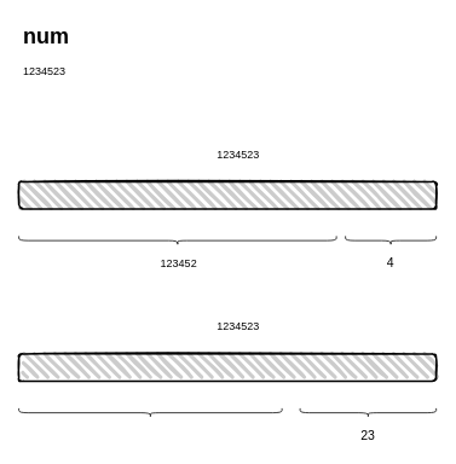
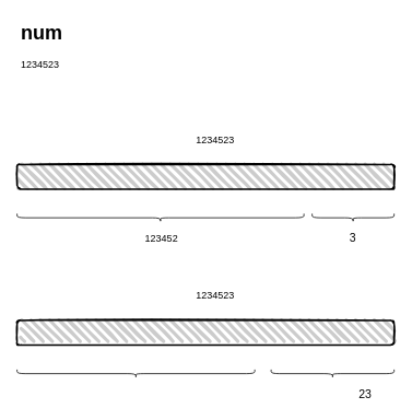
- <mxCell id="6" value="4" style="text;html=1;strokeColor=none;fillColor=none;align=center;verticalAlign=middle;whiteSpace=wrap;rounded=0;fontSize=14;" vertex="1" parent="1"><mxGeometry x="410" y="280" width="40" height="20" as="geometry" /></mxCell>
+ <mxCell id="6" value="3" style="text;html=1;strokeColor=none;fillColor=none;align=center;verticalAlign=middle;whiteSpace=wrap;rounded=0;fontSize=14;" vertex="1" parent="1"><mxGeometry x="410" y="280" width="40" height="20" as="geometry" /></mxCell>
- <mxCell id="13" value="23" style="text;html=1;strokeColor=none;fillColor=none;align=center;verticalAlign=middle;whiteSpace=wrap;rounded=0;fontSize=14;" vertex="1" parent="1"><mxGeometry x="385" y="470" width="40" height="20" as="geometry" /></mxCell>
+ <mxCell id="13" value="23" style="text;html=1;strokeColor=none;fillColor=none;align=center;verticalAlign=middle;whiteSpace=wrap;rounded=0;fontSize=14;" vertex="1" parent="1"><mxGeometry x="425" y="470" width="40" height="20" as="geometry" /></mxCell>
